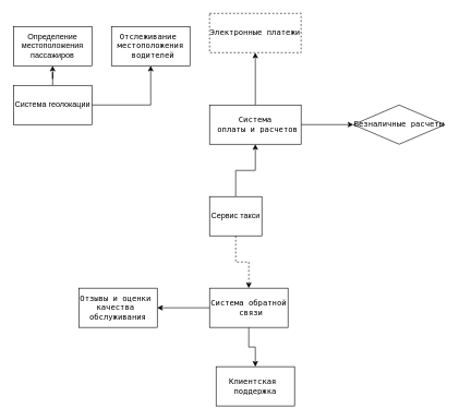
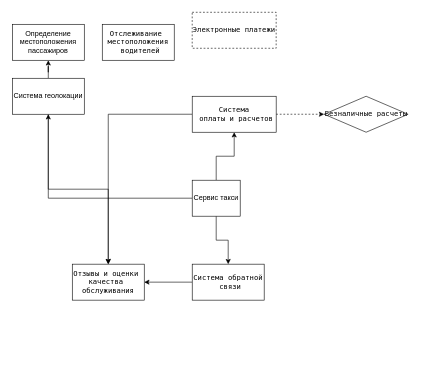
- <mxCell id="11" value="" style="edgeStyle=orthogonalEdgeStyle;rounded=0;orthogonalLoop=1;jettySize=auto;html=1;" edge="1" parent="1" source="13" target="14"><mxGeometry relative="1" as="geometry" /></mxCell>
+ <mxCell id="11" value="" style="edgeStyle=orthogonalEdgeStyle;rounded=0;orthogonalLoop=1;jettySize=auto;html=1;" edge="1" parent="1" source="13" target="19"><mxGeometry relative="1" as="geometry" /></mxCell>
- <mxCell id="7" value="" style="edgeStyle=orthogonalEdgeStyle;rounded=0;orthogonalLoop=1;jettySize=auto;html=1;" edge="1" parent="1" source="8" target="10"><mxGeometry relative="1" as="geometry" /></mxCell>
+ <mxCell id="7" value="" style="edgeStyle=orthogonalEdgeStyle;rounded=0;orthogonalLoop=1;jettySize=auto;html=1;" edge="1" parent="1" source="8" target="19"><mxGeometry relative="1" as="geometry" /></mxCell>
- <mxCell id="12" value="" style="edgeStyle=orthogonalEdgeStyle;rounded=0;orthogonalLoop=1;jettySize=auto;html=1;" edge="1" parent="1" source="13" target="15"><mxGeometry relative="1" as="geometry" /></mxCell>
+ <mxCell id="12" value="" style="edgeStyle=orthogonalEdgeStyle;rounded=0;orthogonalLoop=1;jettySize=auto;html=1;dashed=1;" edge="1" parent="1" source="13" target="15"><mxGeometry relative="1" as="geometry" /></mxCell>
+ <mxCell id="2" style="edgeStyle=orthogonalEdgeStyle;rounded=0;orthogonalLoop=1;jettySize=auto;html=1;" edge="1" parent="1" source="5" target="8"><mxGeometry relative="1" as="geometry" /></mxCell>
- <mxCell id="4" value="" style="edgeStyle=orthogonalEdgeStyle;rounded=0;orthogonalLoop=1;jettySize=auto;html=1;dashed=1;" edge="1" parent="1" source="5" target="18"><mxGeometry relative="1" as="geometry" /></mxCell>
+ <mxCell id="4" value="" style="edgeStyle=orthogonalEdgeStyle;rounded=0;orthogonalLoop=1;jettySize=auto;html=1;" edge="1" parent="1" source="5" target="18"><mxGeometry relative="1" as="geometry" /></mxCell>
- <mxCell id="17" value="" style="edgeStyle=orthogonalEdgeStyle;rounded=0;orthogonalLoop=1;jettySize=auto;html=1;" edge="1" parent="1" source="18" target="20"><mxGeometry relative="1" as="geometry" /></mxCell>
- <mxCell id="20" value="&lt;pre&gt;&lt;code class=&quot;!whitespace-pre hljs language-diff&quot;&gt;Клиентская &lt;br&gt;поддержка&lt;/code&gt;&lt;/pre&gt;" style="rounded=0;whiteSpace=wrap;html=1;" vertex="1" parent="1"><mxGeometry x="330" y="560" width="120" height="60" as="geometry" /></mxCell>
